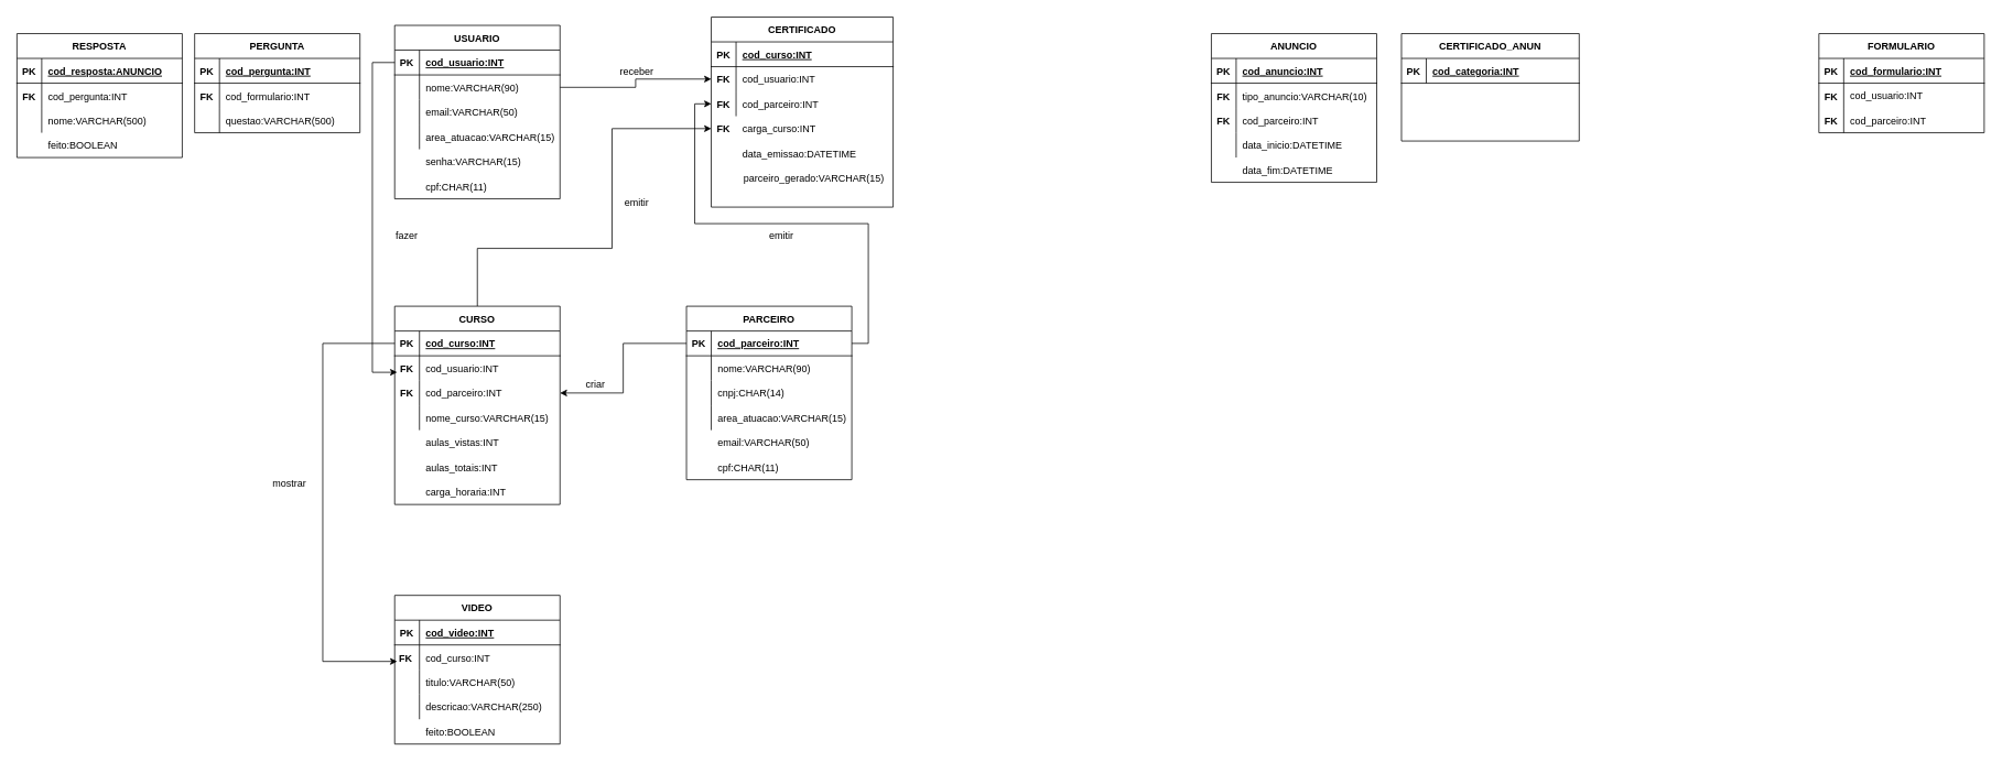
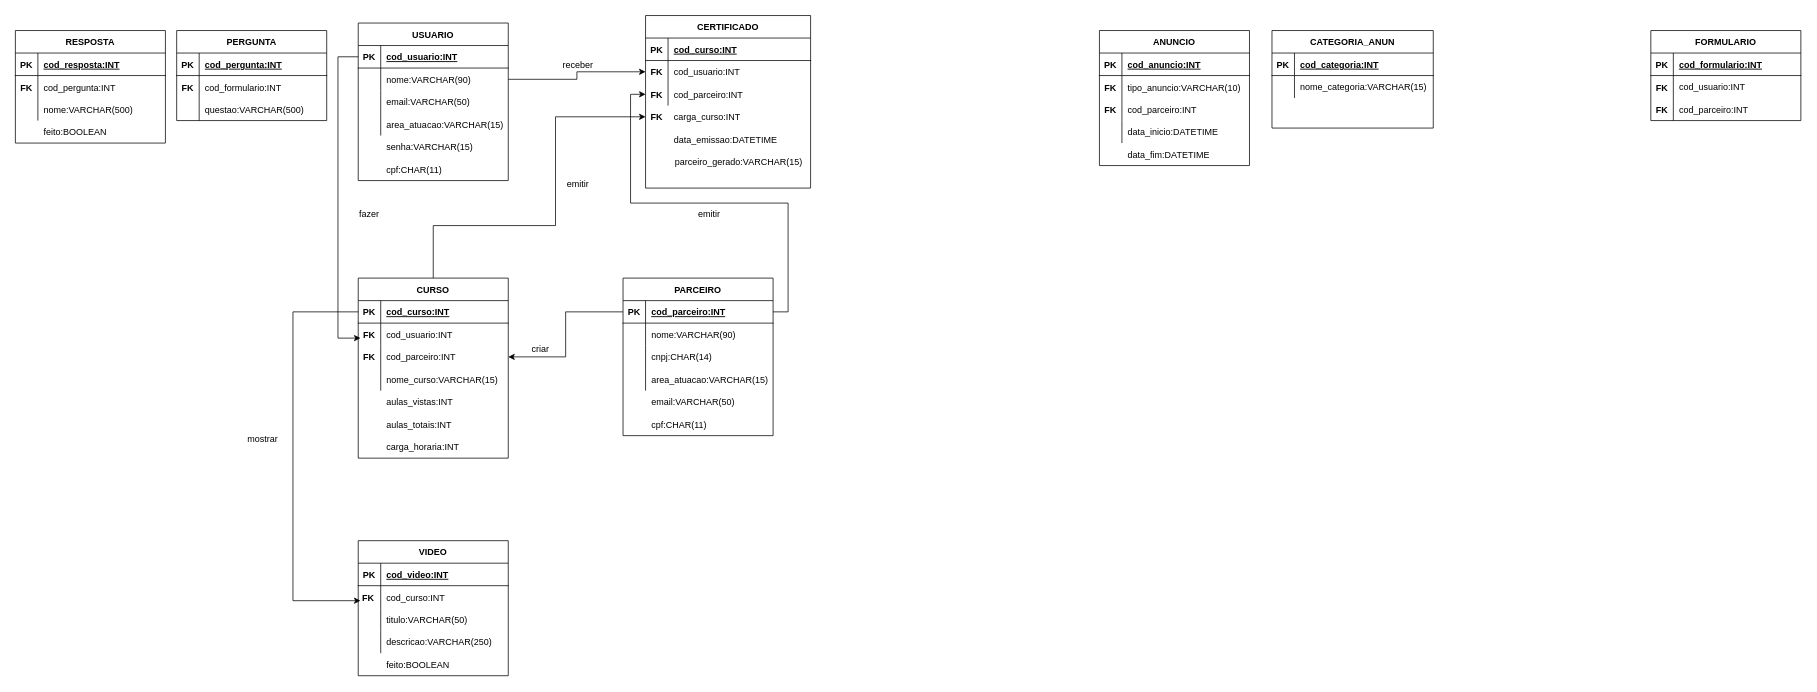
- <mxCell id="108" value="CERTIFICADO_ANUN" style="shape=table;startSize=30;container=1;collapsible=1;childLayout=tableLayout;fixedRows=1;rowLines=0;fontStyle=1;align=center;resizeLast=1;" vertex="1" parent="1"><mxGeometry x="1695" y="40" width="215" height="130" as="geometry" /></mxCell>
+ <mxCell id="108" value="CATEGORIA_ANUN" style="shape=table;startSize=30;container=1;collapsible=1;childLayout=tableLayout;fixedRows=1;rowLines=0;fontStyle=1;align=center;resizeLast=1;" vertex="1" parent="1"><mxGeometry x="1695" y="40" width="215" height="130" as="geometry" /></mxCell>
- <mxCell id="162" value="cod_resposta:ANUNCIO" style="shape=partialRectangle;connectable=0;fillColor=none;top=0;left=0;bottom=0;right=0;align=left;spacingLeft=6;fontStyle=5;overflow=hidden;" vertex="1" parent="160"><mxGeometry x="30" width="170" height="30" as="geometry"><mxRectangle width="170" height="30" as="alternateBounds" /></mxGeometry></mxCell>
+ <mxCell id="162" value="cod_resposta:INT" style="shape=partialRectangle;connectable=0;fillColor=none;top=0;left=0;bottom=0;right=0;align=left;spacingLeft=6;fontStyle=5;overflow=hidden;" vertex="1" parent="160"><mxGeometry x="30" width="170" height="30" as="geometry"><mxRectangle width="170" height="30" as="alternateBounds" /></mxGeometry></mxCell>
+ <mxCell id="114" value="nome_categoria:VARCHAR(15)" style="shape=partialRectangle;connectable=0;fillColor=none;top=0;left=0;bottom=0;right=0;align=left;spacingLeft=6;overflow=hidden;" vertex="1" parent="112"><mxGeometry x="30" width="185" height="30" as="geometry"><mxRectangle width="185" height="30" as="alternateBounds" /></mxGeometry></mxCell>
